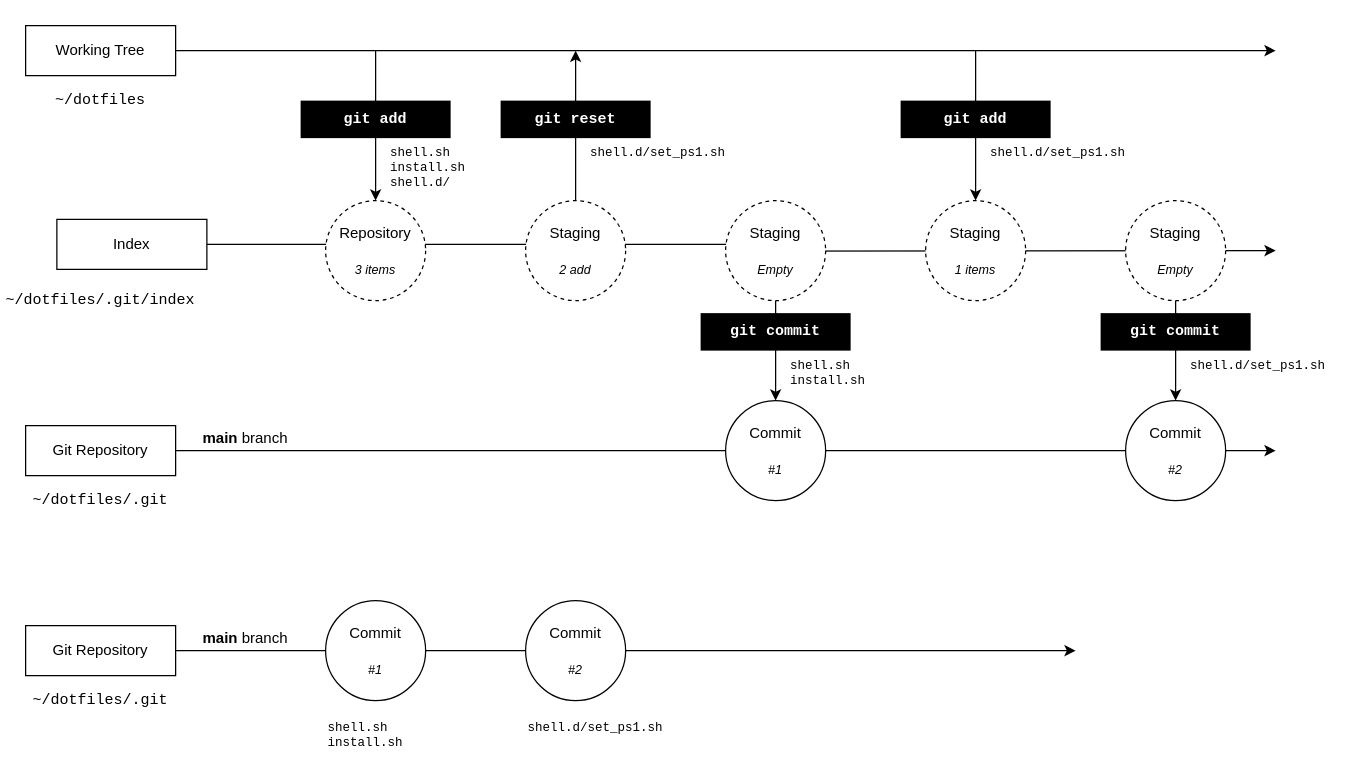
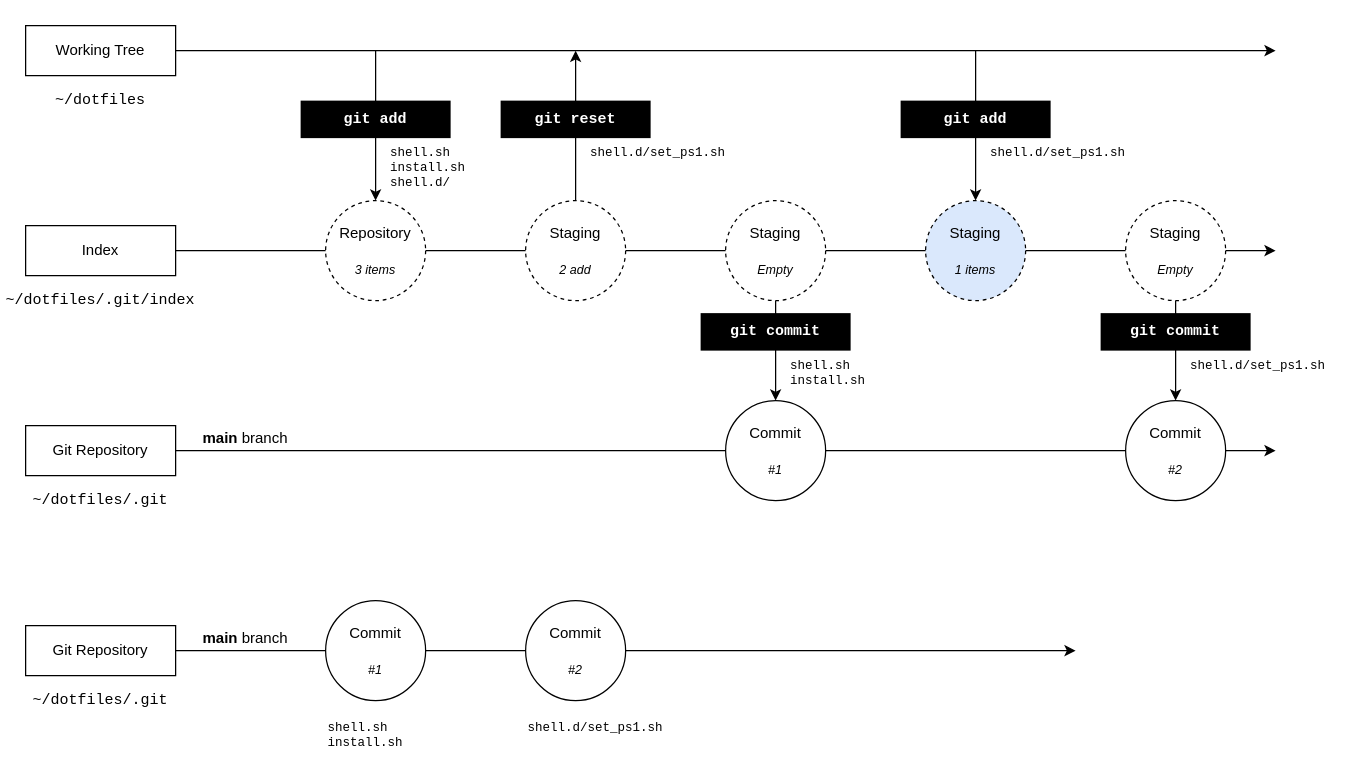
- <mxCell id="3" value="Index" style="rounded=0;whiteSpace=wrap;html=1;strokeColor=#000000;" vertex="1" parent="1"><mxGeometry x="45" y="175" width="120" height="40" as="geometry" /></mxCell>
+ <mxCell id="3" value="Index" style="rounded=0;whiteSpace=wrap;html=1;strokeColor=#000000;" vertex="1" parent="1"><mxGeometry x="20" y="180" width="120" height="40" as="geometry" /></mxCell>
- <mxCell id="33" value="Staging&lt;br&gt;&lt;br&gt;&lt;font style=&quot;font-size: 10px&quot;&gt;&lt;i&gt;1 items&lt;/i&gt;&lt;/font&gt;" style="ellipse;whiteSpace=wrap;html=1;fontFamily=Helvetica;strokeColor=#000000;align=center;dashed=1;" vertex="1" parent="1"><mxGeometry x="740" y="160" width="80" height="80" as="geometry" /></mxCell>
+ <mxCell id="33" value="Staging&lt;br&gt;&lt;br&gt;&lt;font style=&quot;font-size: 10px&quot;&gt;&lt;i&gt;1 items&lt;/i&gt;&lt;/font&gt;" style="ellipse;whiteSpace=wrap;html=1;fontFamily=Helvetica;strokeColor=#000000;align=center;dashed=1;fillColor=#dae8fc;" vertex="1" parent="1"><mxGeometry x="740" y="160" width="80" height="80" as="geometry" /></mxCell>
